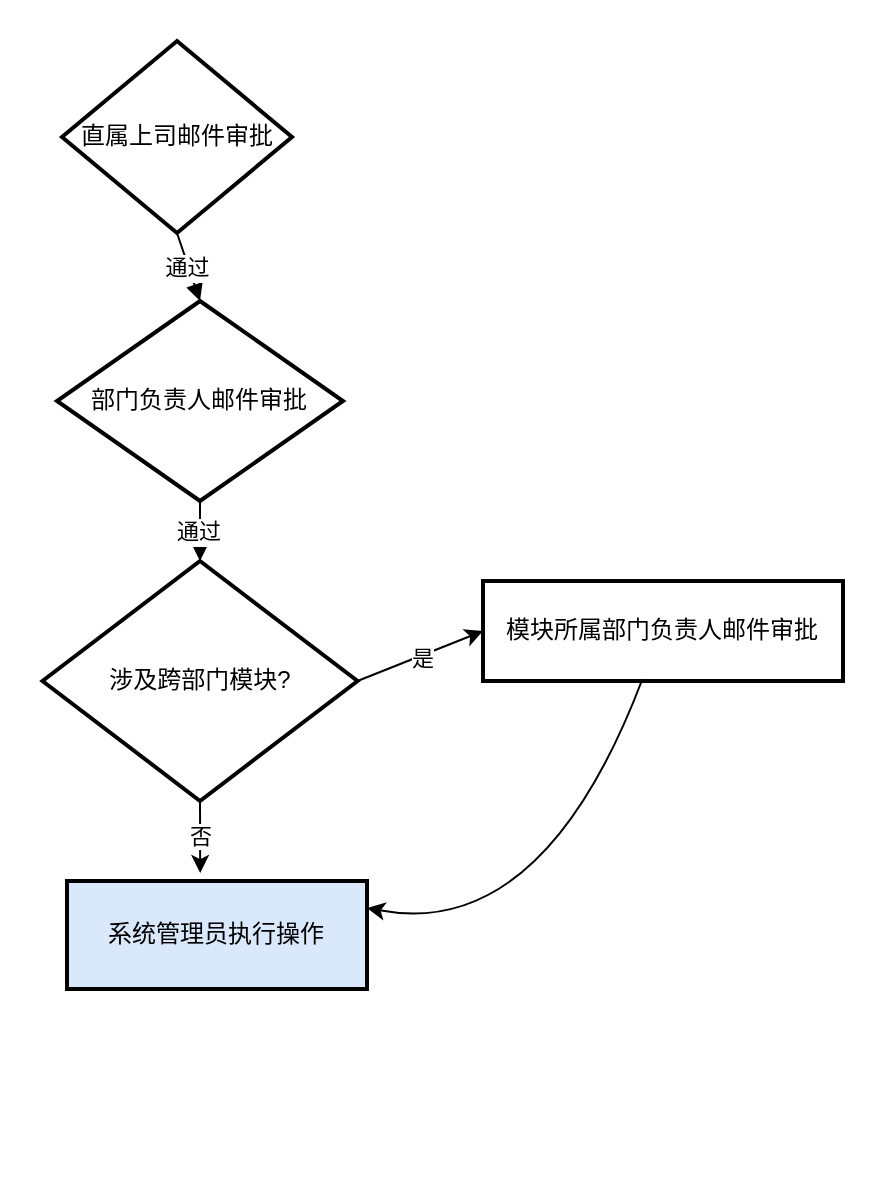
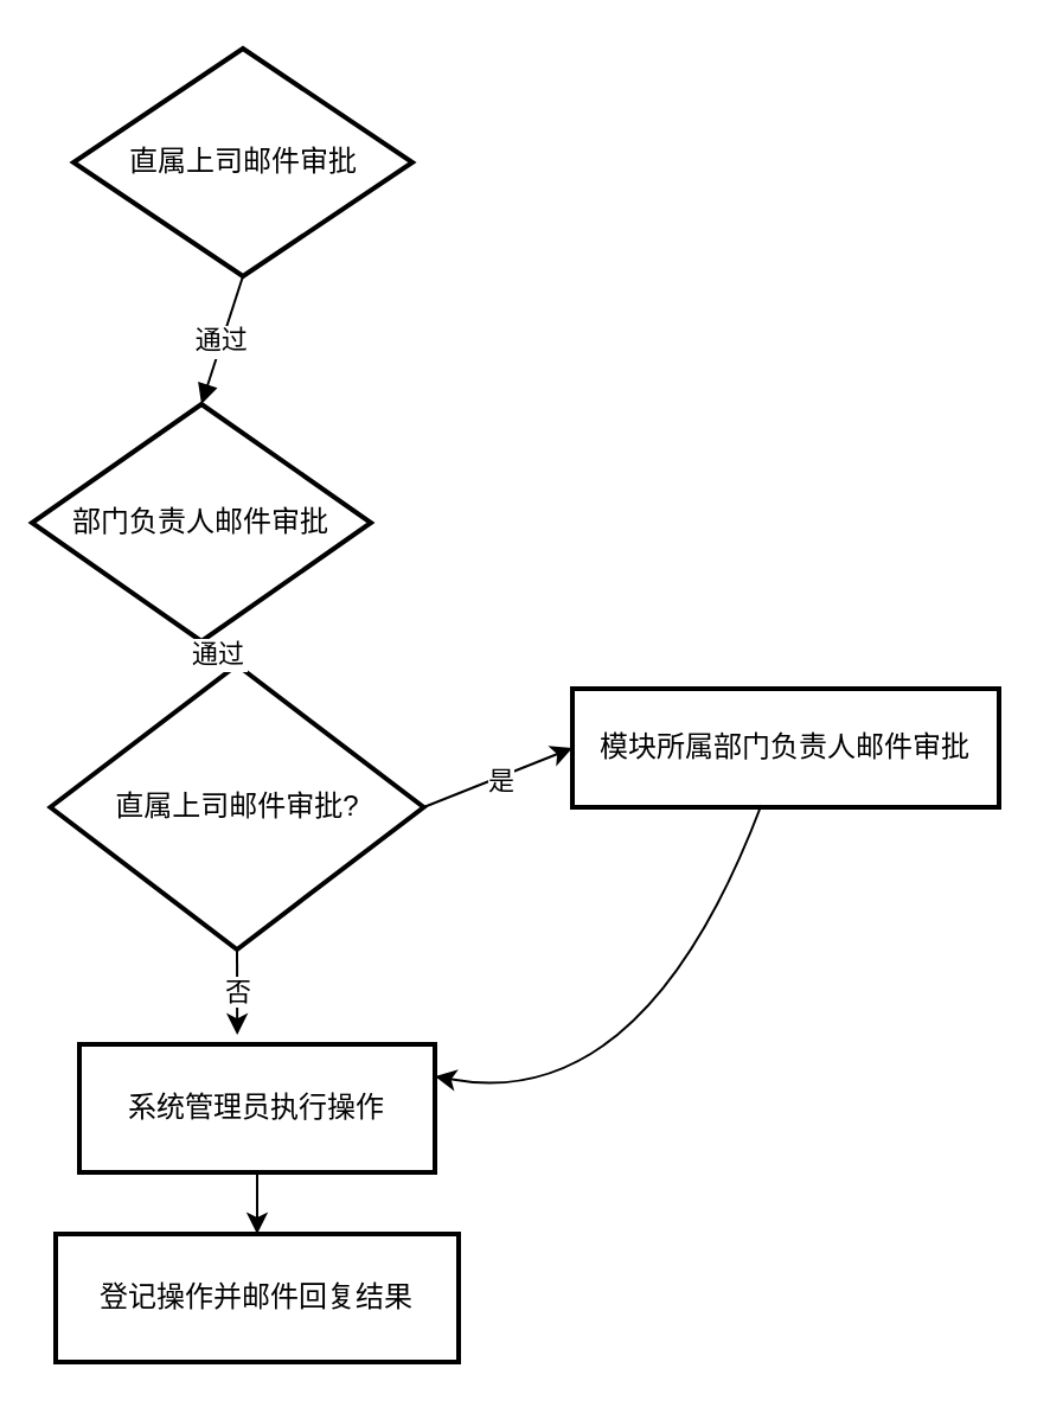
- <mxCell id="2" value="直属上司邮件审批" style="rhombus;strokeWidth=2;whiteSpace=wrap;" vertex="1" parent="1"><mxGeometry x="30.5" y="20" width="115" height="96" as="geometry" /></mxCell>
+ <mxCell id="2" value="直属上司邮件审批" style="rhombus;strokeWidth=2;whiteSpace=wrap;" vertex="1" parent="1"><mxGeometry x="30.5" y="20" width="143" height="96" as="geometry" /></mxCell>
- <mxCell id="3" value="部门负责人邮件审批" style="rhombus;strokeWidth=2;whiteSpace=wrap;" vertex="1" parent="1"><mxGeometry x="28" y="150" width="143" height="100" as="geometry" /></mxCell>
+ <mxCell id="3" value="部门负责人邮件审批" style="rhombus;strokeWidth=2;whiteSpace=wrap;" vertex="1" parent="1"><mxGeometry x="13" y="170" width="143" height="100" as="geometry" /></mxCell>
- <mxCell id="4" value="涉及跨部门模块?" style="rhombus;strokeWidth=2;whiteSpace=wrap;" vertex="1" parent="1"><mxGeometry x="20.75" y="280" width="157.5" height="120" as="geometry" /></mxCell>
+ <mxCell id="4" value="直属上司邮件审批?" style="rhombus;strokeWidth=2;whiteSpace=wrap;" vertex="1" parent="1"><mxGeometry x="20.75" y="280" width="157.5" height="120" as="geometry" /></mxCell>
- <mxCell id="6" value="系统管理员执行操作" style="whiteSpace=wrap;strokeWidth=2;fillColor=#dae8fc;" vertex="1" parent="1"><mxGeometry x="33" y="440" width="150" height="54" as="geometry" /></mxCell>
+ <mxCell id="6" value="系统管理员执行操作" style="whiteSpace=wrap;strokeWidth=2;" vertex="1" parent="1"><mxGeometry x="33" y="440" width="150" height="54" as="geometry" /></mxCell>
+ <mxCell id="15" value="" style="endArrow=classic;html=1;rounded=0;exitX=0.5;exitY=1;exitDx=0;exitDy=0;entryX=0.5;entryY=0;entryDx=0;entryDy=0;" edge="1" parent="1" source="6" target="7"><mxGeometry width="50" height="50" relative="1" as="geometry"><mxPoint x="291" y="515" as="sourcePoint" /><mxPoint x="341" y="465" as="targetPoint" /></mxGeometry></mxCell>
+ <mxCell id="7" value="登记操作并邮件回复结果" style="whiteSpace=wrap;strokeWidth=2;" vertex="1" parent="1"><mxGeometry x="23" y="520" width="170" height="54" as="geometry" /></mxCell>
